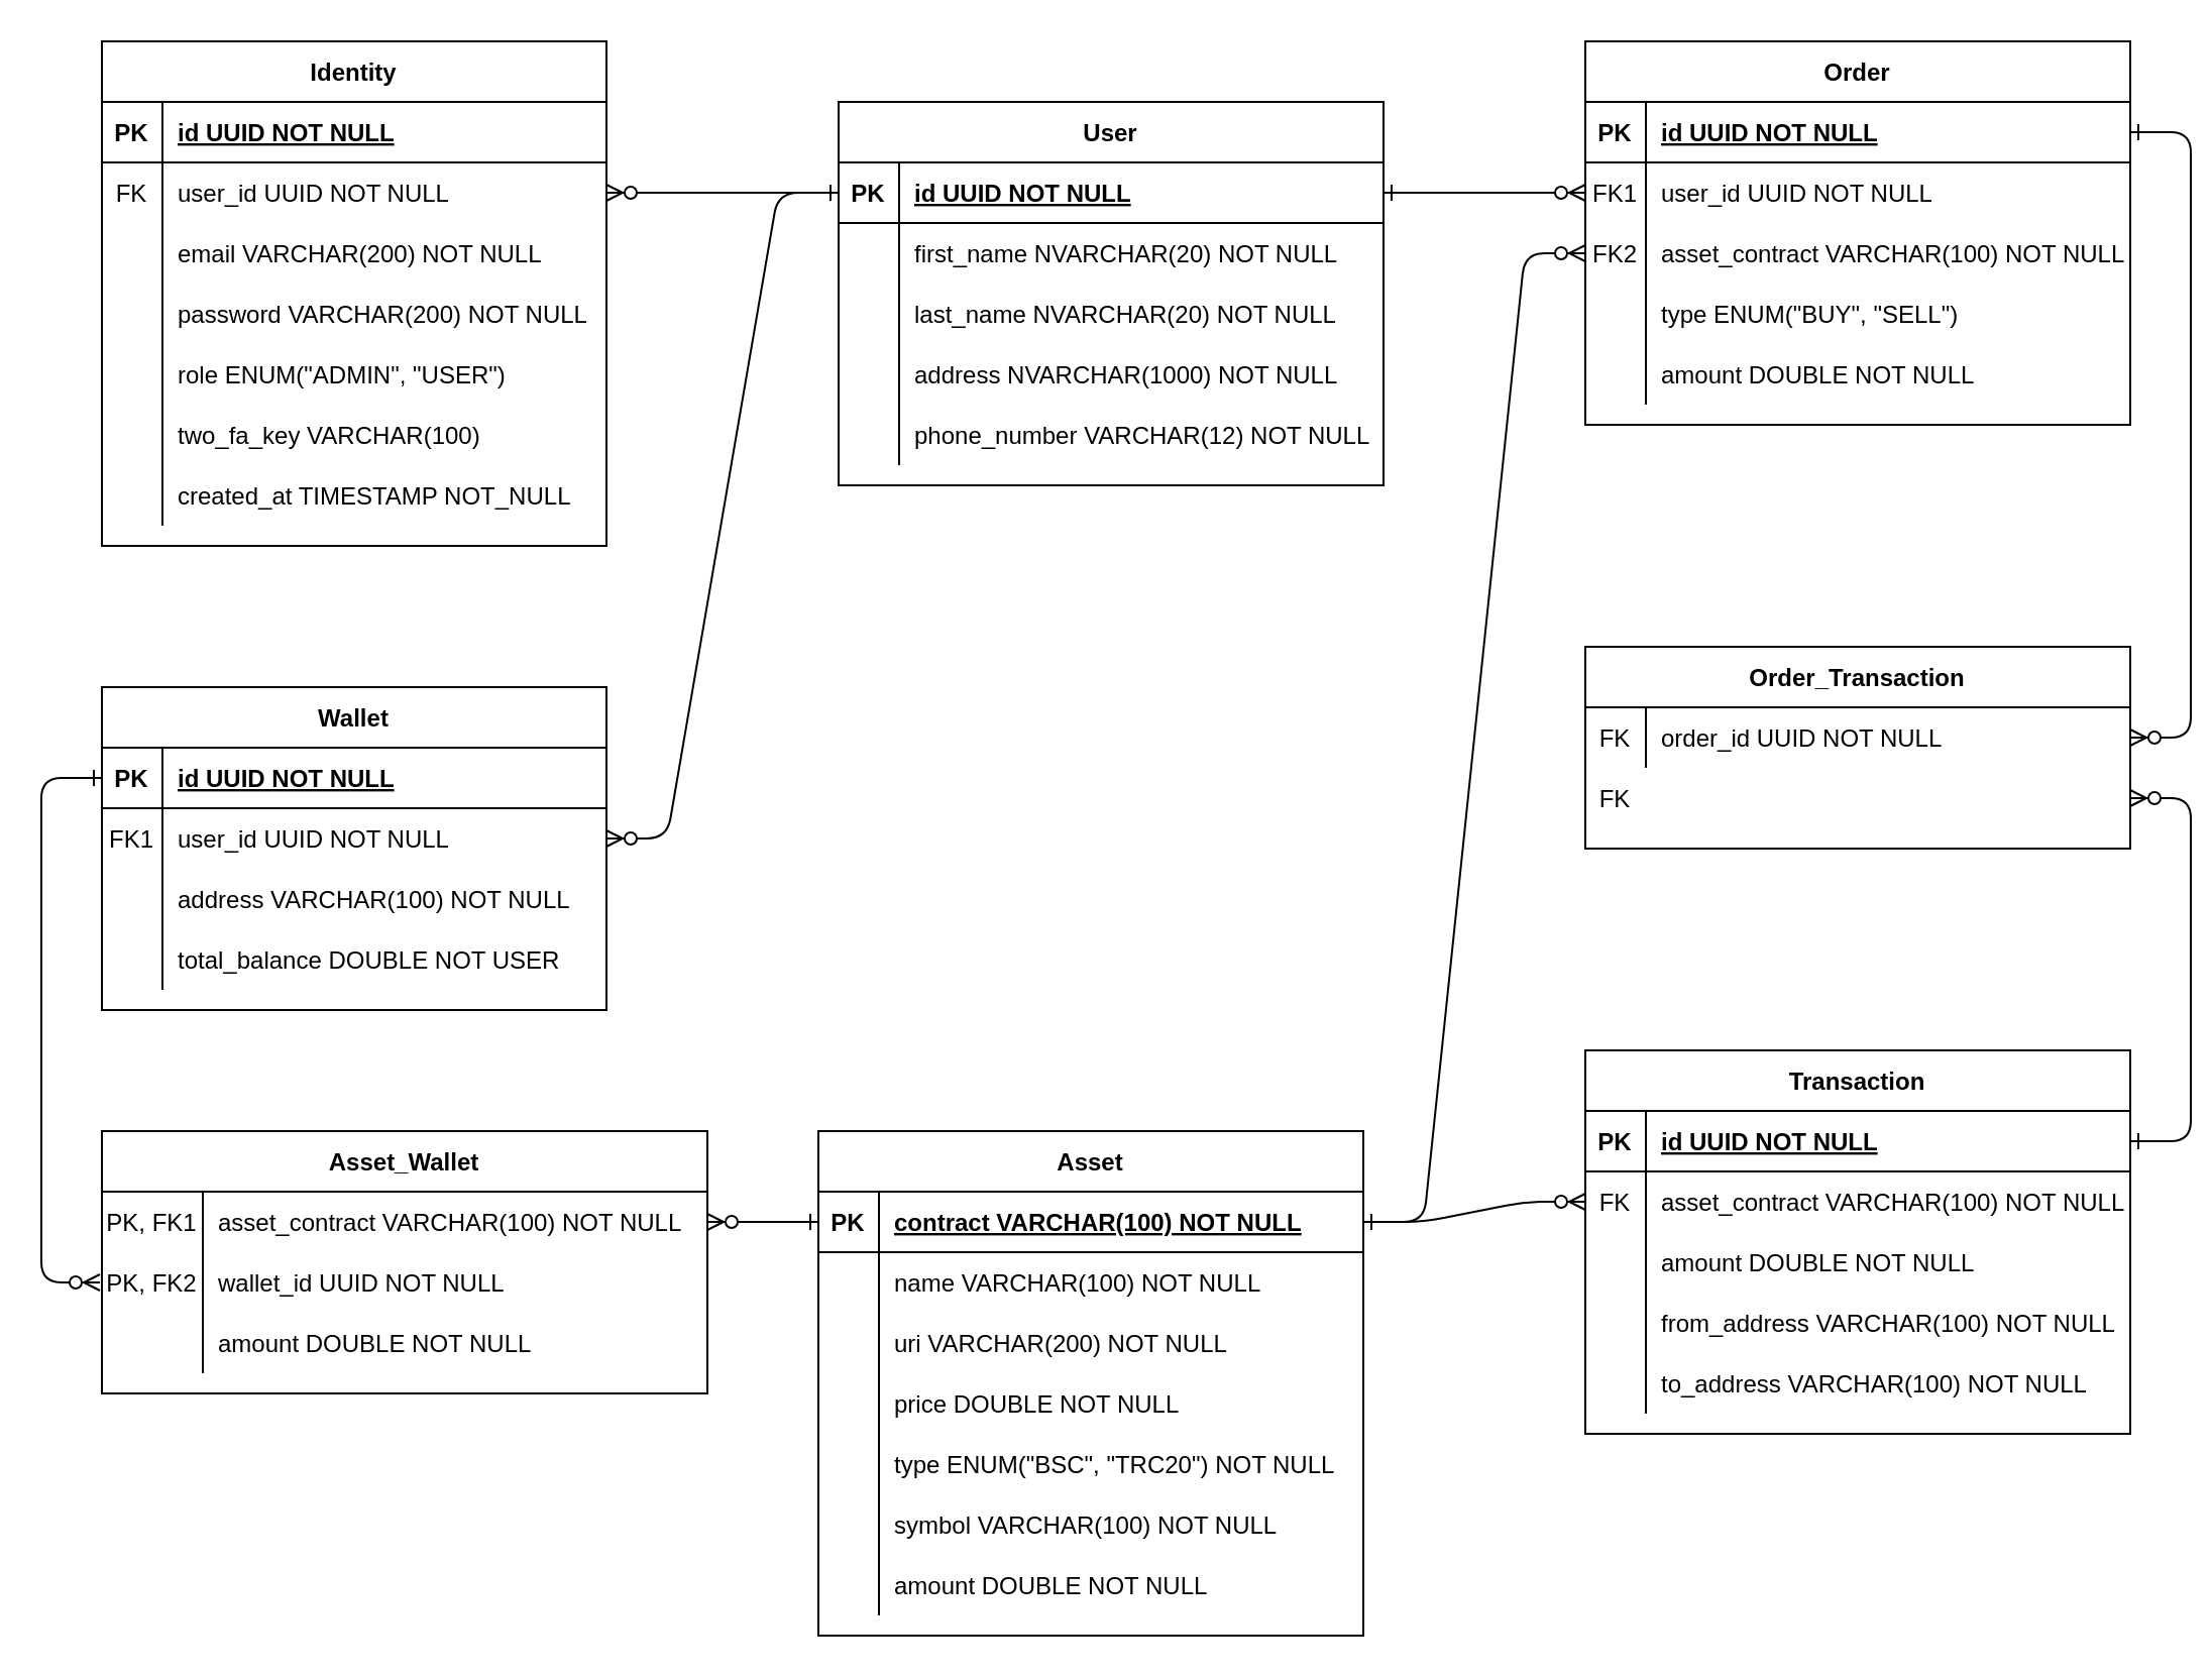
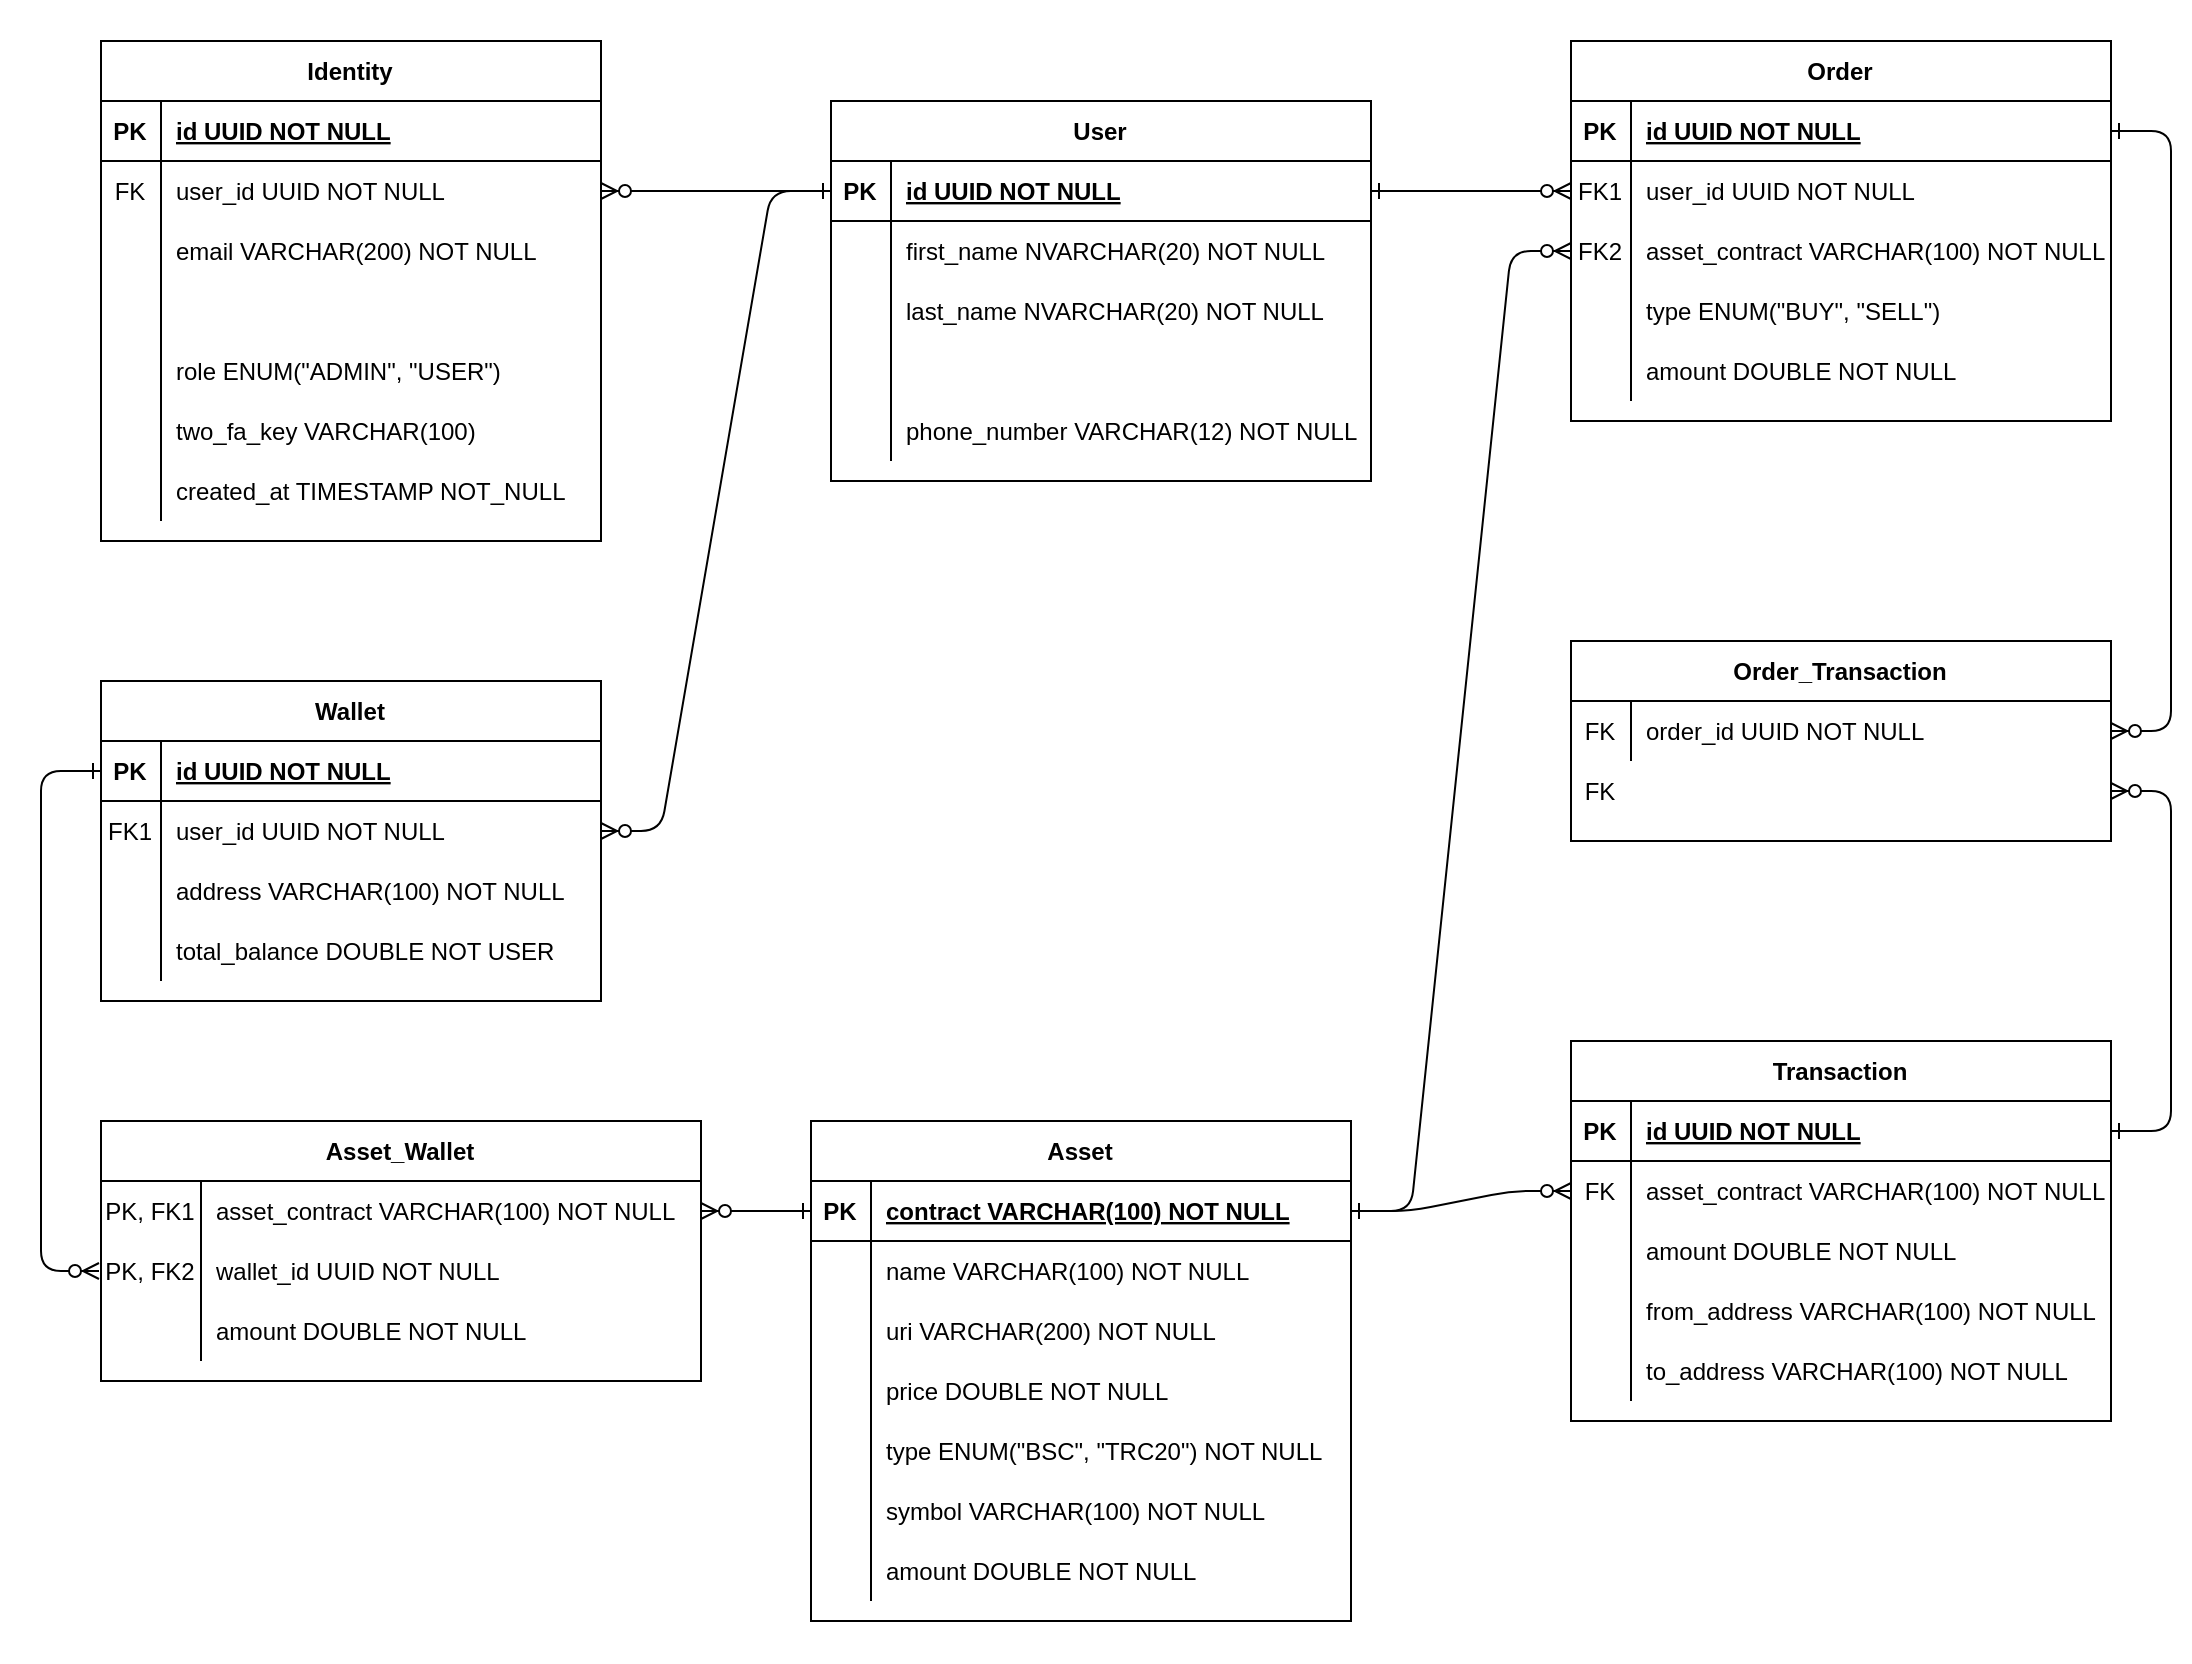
- <mxCell id="43" value="password VARCHAR(200) NOT NULL" style="shape=partialRectangle;overflow=hidden;connectable=0;fillColor=none;top=0;left=0;bottom=0;right=0;align=left;spacingLeft=6;" parent="41" vertex="1"><mxGeometry x="30" width="220" height="30" as="geometry" /></mxCell>
- <mxCell id="14" value="address NVARCHAR(1000) NOT NULL" style="shape=partialRectangle;overflow=hidden;connectable=0;fillColor=none;top=0;left=0;bottom=0;right=0;align=left;spacingLeft=6;" parent="12" vertex="1"><mxGeometry x="30" width="240" height="30" as="geometry" /></mxCell>
